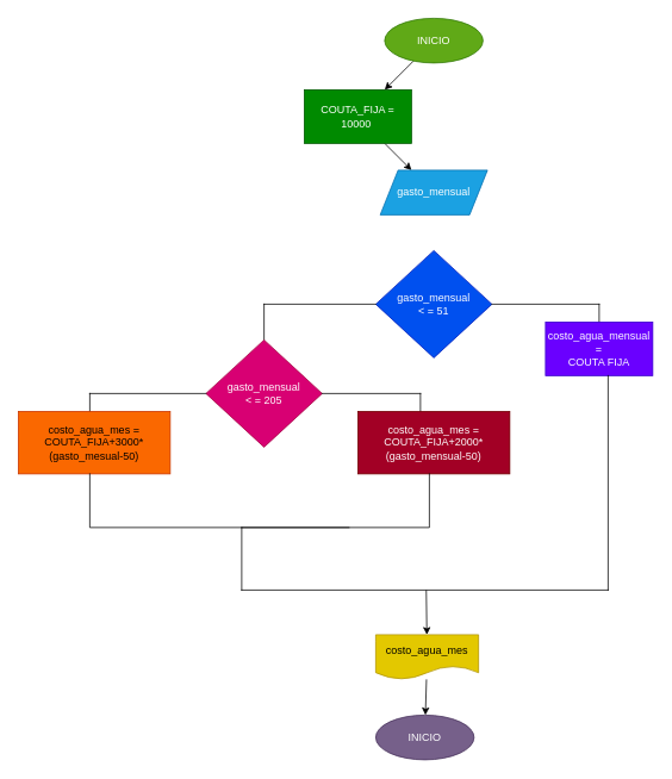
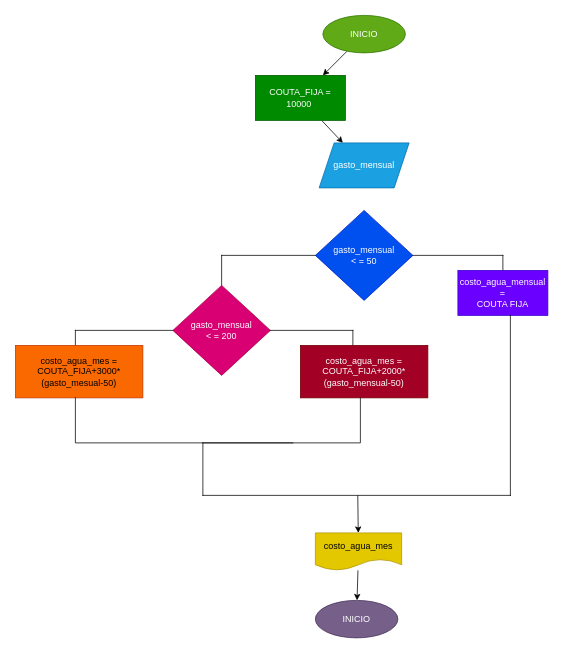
- <mxCell id="6" value="gasto_mensual" style="shape=parallelogram;perimeter=parallelogramPerimeter;whiteSpace=wrap;html=1;fixedSize=1;rounded=0;fillColor=#1ba1e2;fontColor=#ffffff;strokeColor=#006EAF;" vertex="1" parent="1"><mxGeometry x="425" y="190" width="120" height="50" as="geometry" /></mxCell>
+ <mxCell id="6" value="gasto_mensual" style="shape=parallelogram;perimeter=parallelogramPerimeter;whiteSpace=wrap;html=1;fixedSize=1;rounded=0;fillColor=#1ba1e2;fontColor=#ffffff;strokeColor=#006EAF;" vertex="1" parent="1"><mxGeometry x="425" y="190" width="120" height="60" as="geometry" /></mxCell>
- <mxCell id="7" value="gasto_mensual&lt;br&gt;&amp;lt; = 51&lt;br&gt;" style="rhombus;whiteSpace=wrap;html=1;rounded=0;fillColor=#0050ef;fontColor=#ffffff;strokeColor=#001DBC;" vertex="1" parent="1"><mxGeometry x="420" y="280" width="130" height="120" as="geometry" /></mxCell>
+ <mxCell id="7" value="gasto_mensual&lt;br&gt;&amp;lt; = 50&lt;br&gt;" style="rhombus;whiteSpace=wrap;html=1;rounded=0;fillColor=#0050ef;fontColor=#ffffff;strokeColor=#001DBC;" vertex="1" parent="1"><mxGeometry x="420" y="280" width="130" height="120" as="geometry" /></mxCell>
- <mxCell id="11" value="gasto_mensual&lt;br&gt;&amp;lt; = 205" style="rhombus;whiteSpace=wrap;html=1;rounded=0;fillColor=#d80073;fontColor=#ffffff;strokeColor=#A50040;" vertex="1" parent="1"><mxGeometry x="230" y="380" width="130" height="120" as="geometry" /></mxCell>
+ <mxCell id="11" value="gasto_mensual&lt;br&gt;&amp;lt; = 200" style="rhombus;whiteSpace=wrap;html=1;rounded=0;fillColor=#d80073;fontColor=#ffffff;strokeColor=#A50040;" vertex="1" parent="1"><mxGeometry x="230" y="380" width="130" height="120" as="geometry" /></mxCell>
